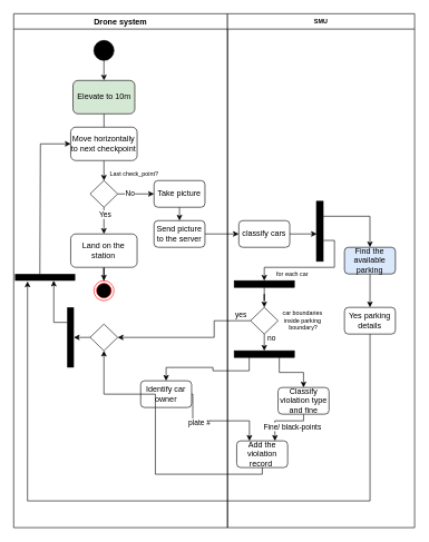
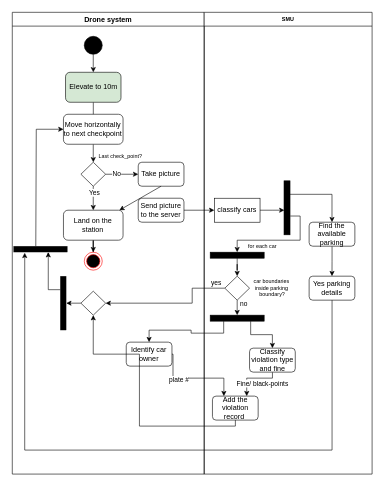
- <mxCell id="15" value="" style="endArrow=classic;html=1;rounded=0;fontSize=9;exitX=0.5;exitY=1;exitDx=0;exitDy=0;" parent="2" source="13" target="14" edge="1"><mxGeometry width="50" height="50" relative="1" as="geometry"><mxPoint x="240" y="260" as="sourcePoint" /><mxPoint x="290" y="210" as="targetPoint" /></mxGeometry></mxCell>
+ <mxCell id="15" value="" style="endArrow=classic;html=1;rounded=0;fontSize=9;exitX=0.5;exitY=1;exitDx=0;exitDy=0;" parent="2" source="13" target="23" edge="1"><mxGeometry width="50" height="50" relative="1" as="geometry"><mxPoint x="240" y="260" as="sourcePoint" /><mxPoint x="290" y="210" as="targetPoint" /></mxGeometry></mxCell>
- <mxCell id="30" value="classify cars" style="rounded=1;whiteSpace=wrap;html=1;fillColor=#FFFFFF;" parent="28" vertex="1"><mxGeometry x="16.87" y="310" width="76.25" height="40" as="geometry" /></mxCell>
+ <mxCell id="30" value="classify cars" style="whiteSpace=wrap;html=1;fillColor=#FFFFFF;rounded=0;" parent="28" vertex="1"><mxGeometry x="16.87" y="310" width="76.25" height="40" as="geometry" /></mxCell>
- <mxCell id="48" value="Find the available parking" style="rounded=1;whiteSpace=wrap;html=1;fillColor=#dae8fc;" parent="28" vertex="1"><mxGeometry x="174.99" y="350" width="76.25" height="40" as="geometry" /></mxCell>
+ <mxCell id="48" value="Find the available parking" style="rounded=1;whiteSpace=wrap;html=1;fillColor=#FFFFFF;" parent="28" vertex="1"><mxGeometry x="174.99" y="350" width="76.25" height="40" as="geometry" /></mxCell>
